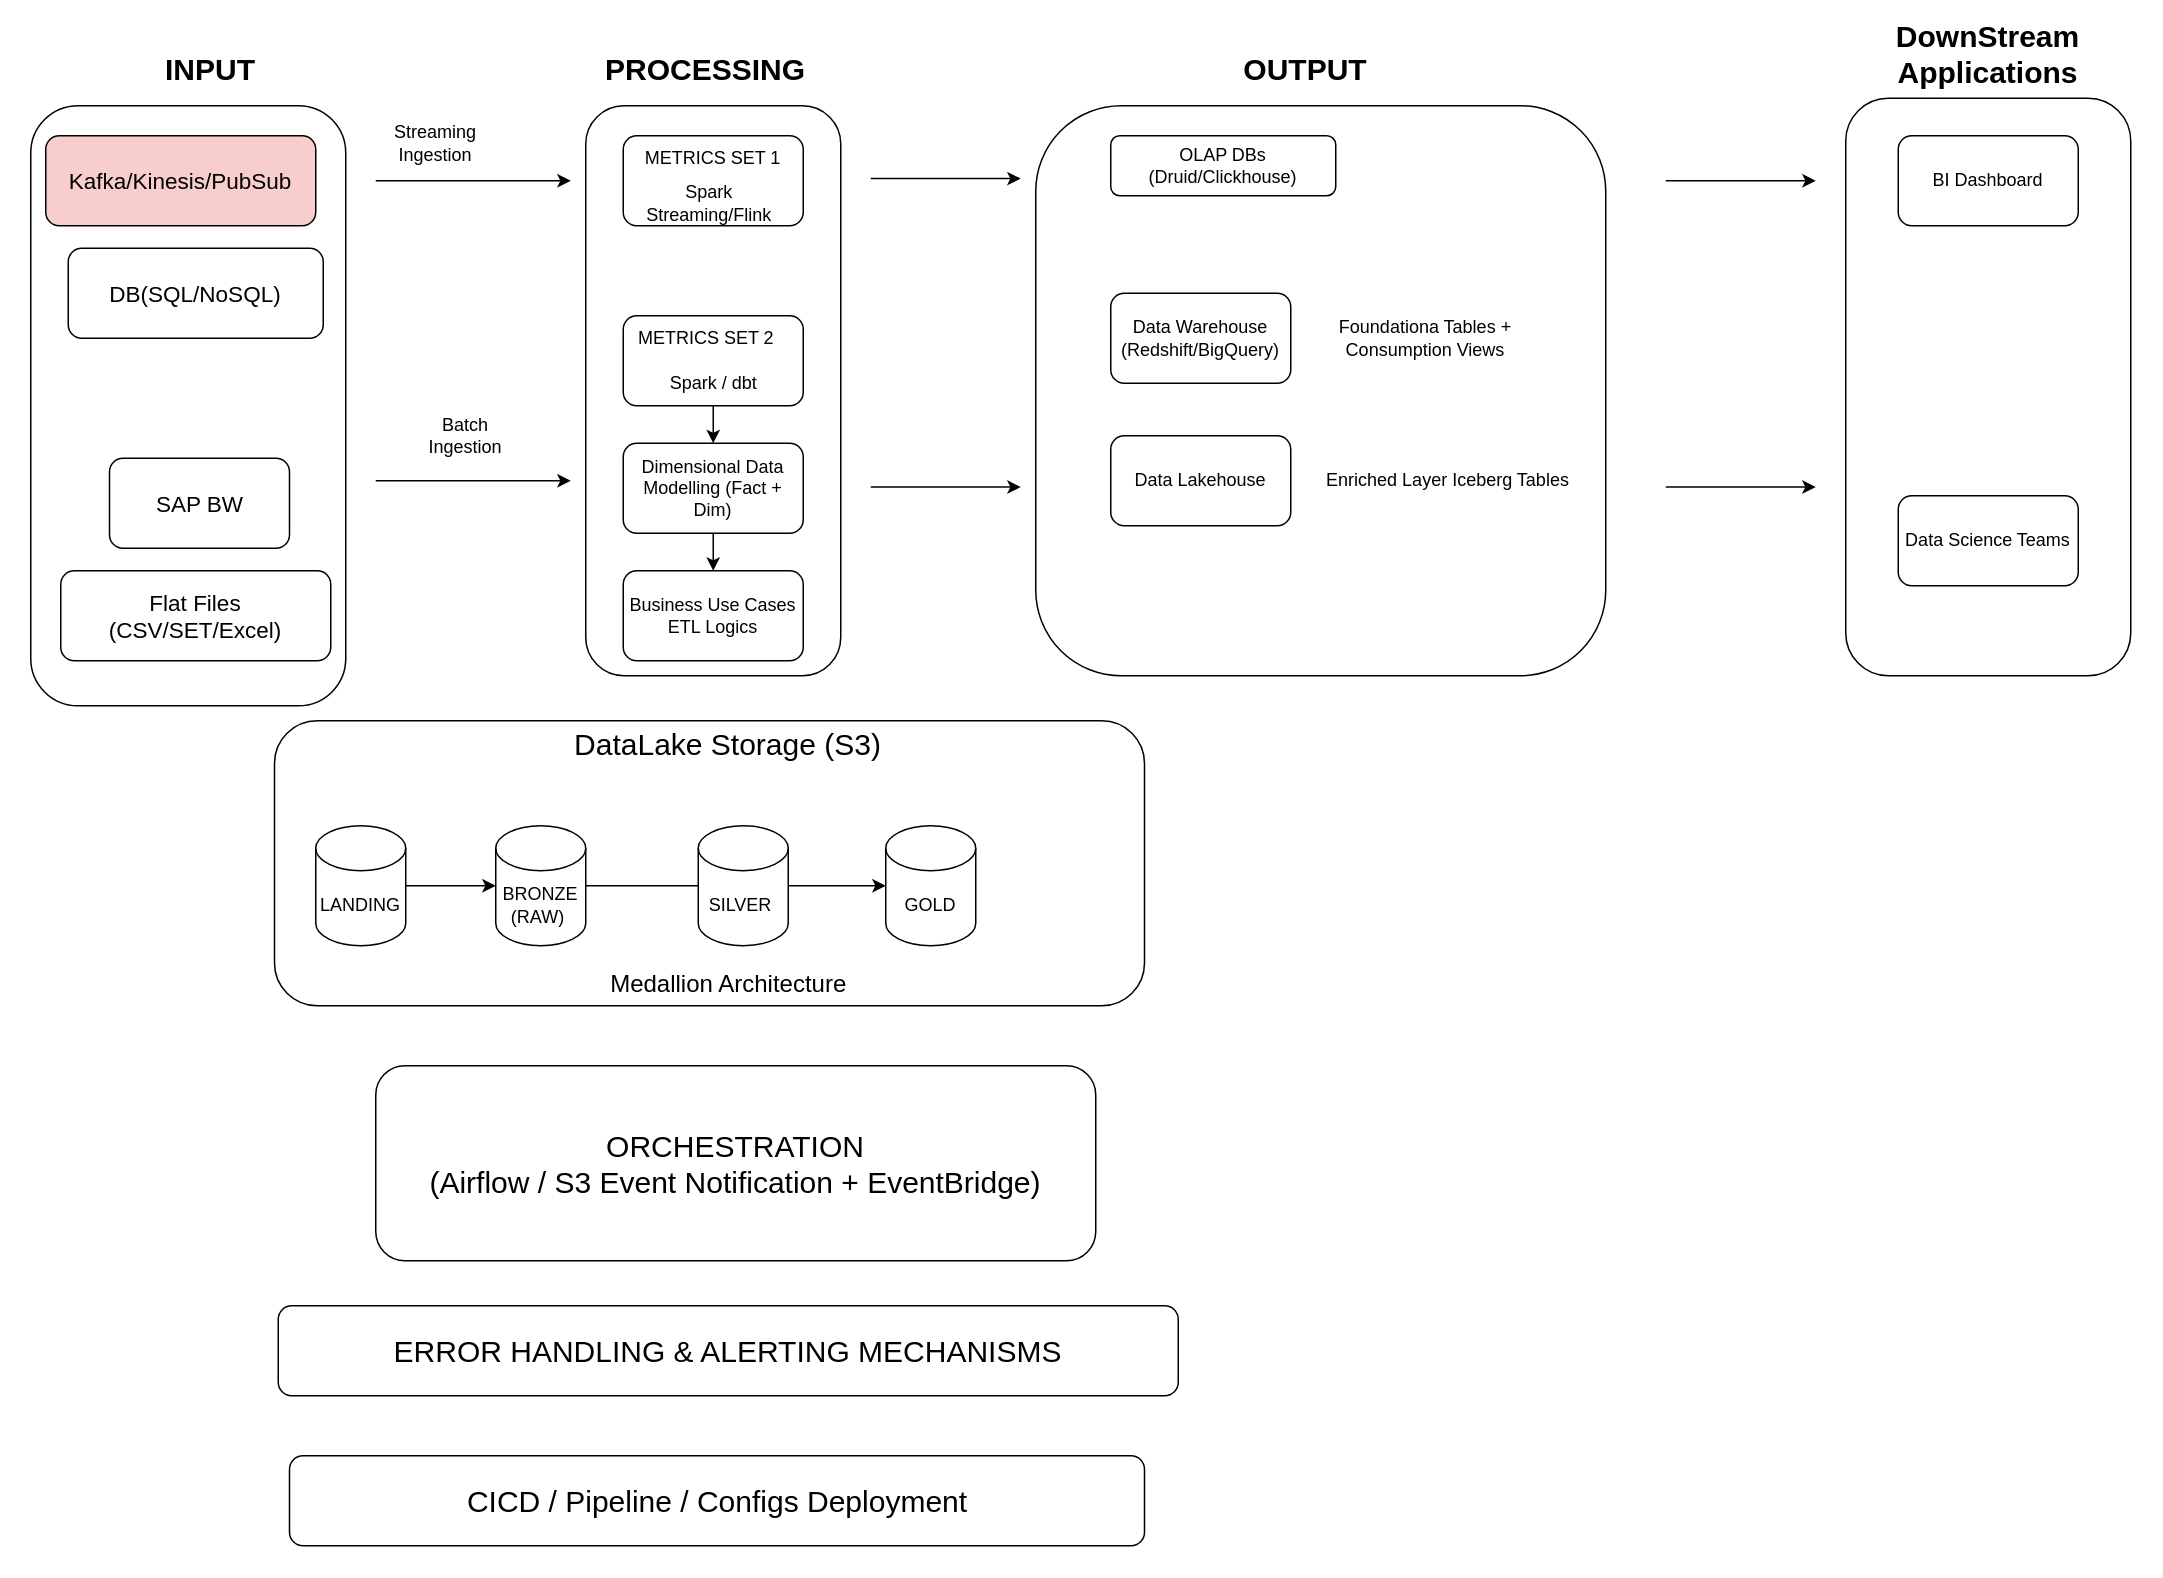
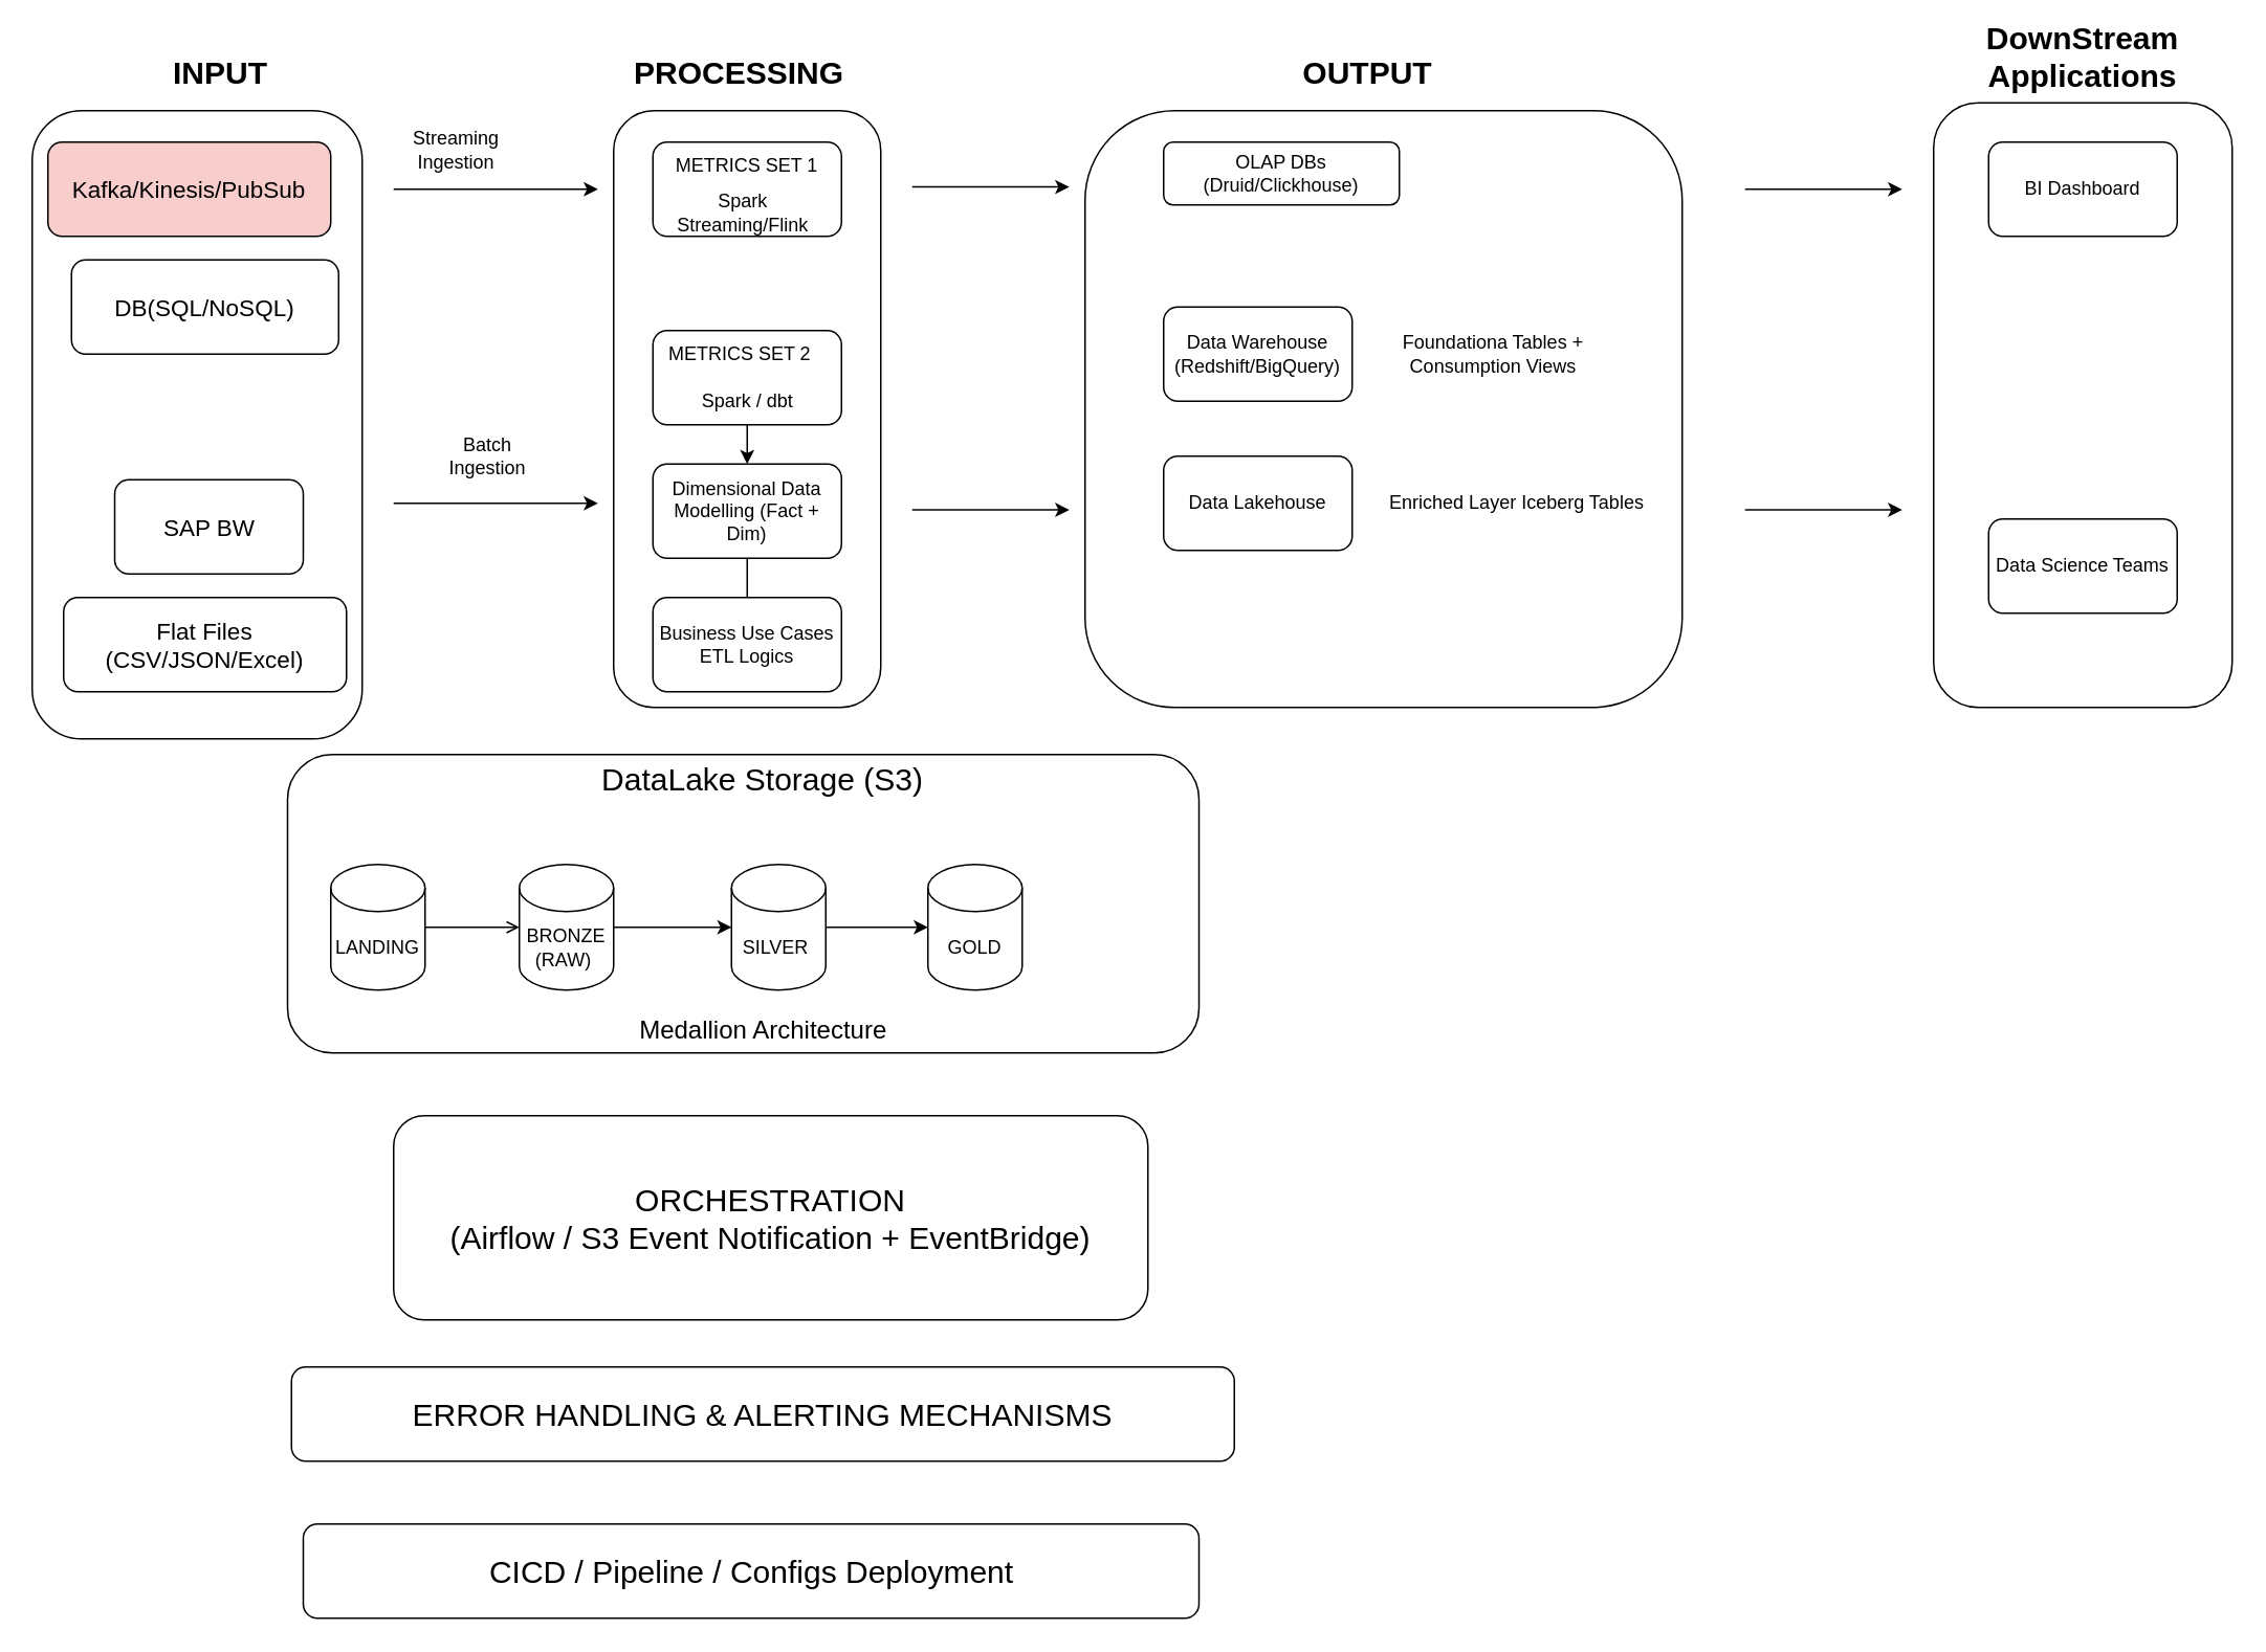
- <mxCell id="17" style="edgeStyle=orthogonalEdgeStyle;rounded=0;orthogonalLoop=1;jettySize=auto;html=1;exitX=0.5;exitY=1;exitDx=0;exitDy=0;entryX=0.5;entryY=0;entryDx=0;entryDy=0;" parent="1" source="18" target="19" edge="1"><mxGeometry relative="1" as="geometry" /></mxCell>
+ <mxCell id="17" style="edgeStyle=orthogonalEdgeStyle;rounded=0;orthogonalLoop=1;jettySize=auto;html=1;exitX=0.5;exitY=1;exitDx=0;exitDy=0;entryX=0.5;entryY=0;entryDx=0;entryDy=0;endArrow=none;" parent="1" source="18" target="19" edge="1"><mxGeometry relative="1" as="geometry" /></mxCell>
- <mxCell id="50" value="&lt;font style=&quot;font-size: 15px;&quot;&gt;Flat Files (CSV/SET/Excel)&lt;/font&gt;" style="rounded=1;whiteSpace=wrap;html=1;" parent="1" vertex="1"><mxGeometry y="380" width="180" height="60" as="geometry" x="40" /></mxCell>
+ <mxCell id="50" value="&lt;font style=&quot;font-size: 15px;&quot;&gt;Flat Files (CSV/JSON/Excel)&lt;/font&gt;" style="rounded=1;whiteSpace=wrap;html=1;" parent="1" vertex="1"><mxGeometry y="380" width="180" height="60" as="geometry" x="40" /></mxCell>
- <mxCell id="26" style="edgeStyle=orthogonalEdgeStyle;rounded=0;orthogonalLoop=1;jettySize=auto;html=1;exitX=1;exitY=0.5;exitDx=0;exitDy=0;exitPerimeter=0;entryX=0;entryY=0.5;entryDx=0;entryDy=0;entryPerimeter=0;" parent="1" source="22" target="23" edge="1"><mxGeometry relative="1" as="geometry" /></mxCell>
+ <mxCell id="26" style="edgeStyle=orthogonalEdgeStyle;rounded=0;orthogonalLoop=1;jettySize=auto;html=1;exitX=1;exitY=0.5;exitDx=0;exitDy=0;exitPerimeter=0;entryX=0;entryY=0.5;entryDx=0;entryDy=0;entryPerimeter=0;endArrow=open;" parent="1" source="22" target="23" edge="1"><mxGeometry relative="1" as="geometry" /></mxCell>
- <mxCell id="27" style="edgeStyle=orthogonalEdgeStyle;rounded=0;orthogonalLoop=1;jettySize=auto;html=1;exitX=1;exitY=0.5;exitDx=0;exitDy=0;exitPerimeter=0;entryX=0;entryY=0.5;entryDx=0;entryDy=0;entryPerimeter=0;endArrow=none;" parent="1" source="23" target="24" edge="1"><mxGeometry relative="1" as="geometry" /></mxCell>
+ <mxCell id="27" style="edgeStyle=orthogonalEdgeStyle;rounded=0;orthogonalLoop=1;jettySize=auto;html=1;exitX=1;exitY=0.5;exitDx=0;exitDy=0;exitPerimeter=0;entryX=0;entryY=0.5;entryDx=0;entryDy=0;entryPerimeter=0;" parent="1" source="23" target="24" edge="1"><mxGeometry relative="1" as="geometry" /></mxCell>
